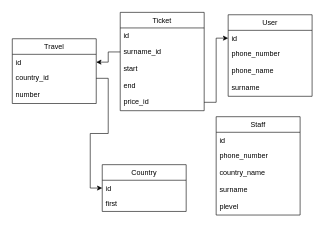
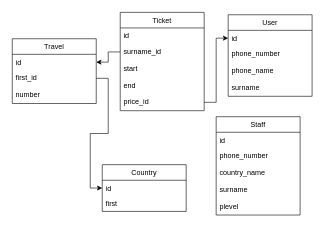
- <mxCell id="12" value="country_id" style="text;strokeColor=none;fillColor=none;align=left;verticalAlign=top;spacingLeft=4;spacingRight=4;overflow=hidden;rotatable=0;points=[[0,0.5],[1,0.5]];portConstraint=eastwest;swimlaneLine=1;shadow=0;sketch=0;" parent="10" vertex="1"><mxGeometry y="52" width="140" height="28" as="geometry" /></mxCell>
+ <mxCell id="12" value="first_id" style="text;strokeColor=none;fillColor=none;align=left;verticalAlign=top;spacingLeft=4;spacingRight=4;overflow=hidden;rotatable=0;points=[[0,0.5],[1,0.5]];portConstraint=eastwest;swimlaneLine=1;shadow=0;sketch=0;" parent="10" vertex="1"><mxGeometry y="52" width="140" height="28" as="geometry" /></mxCell>
